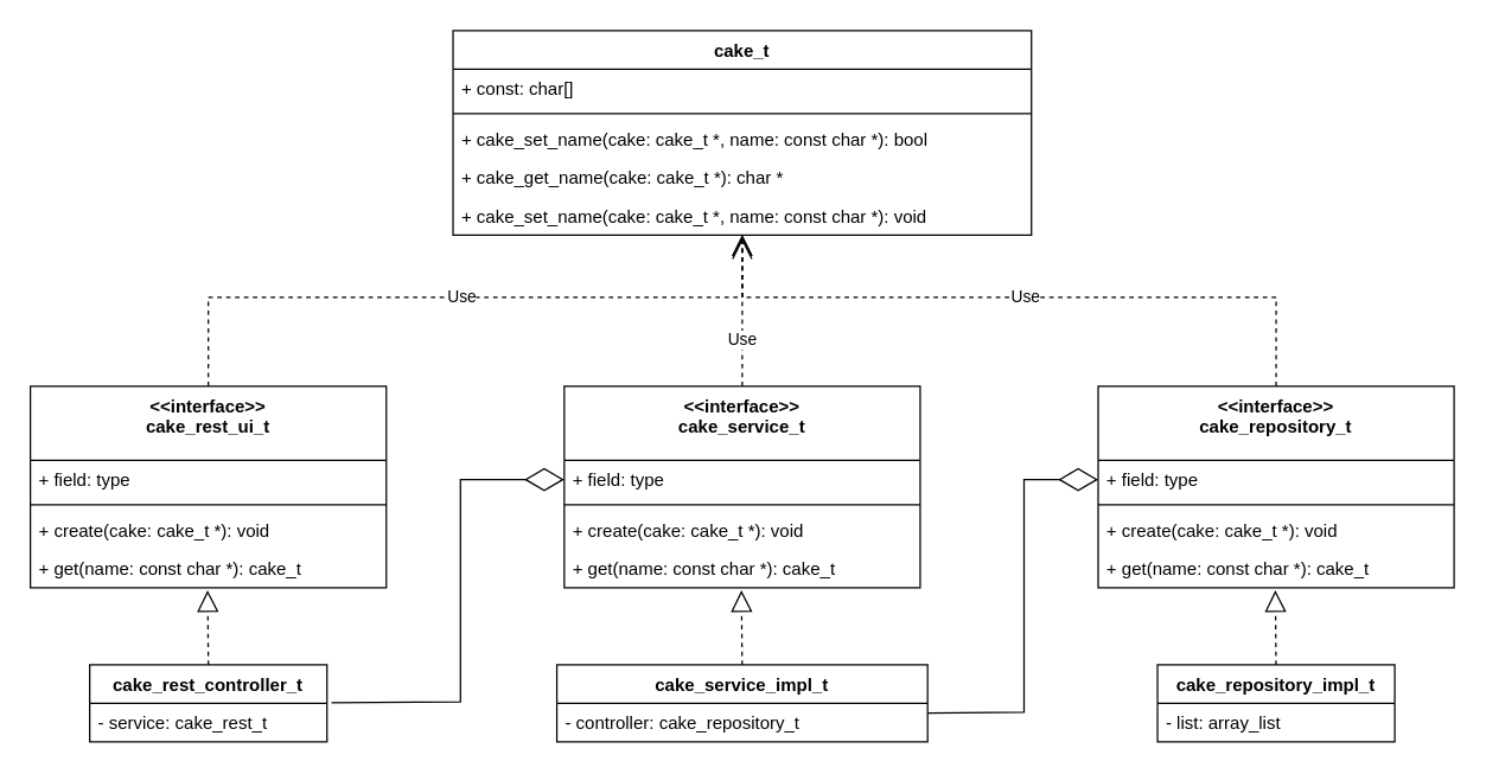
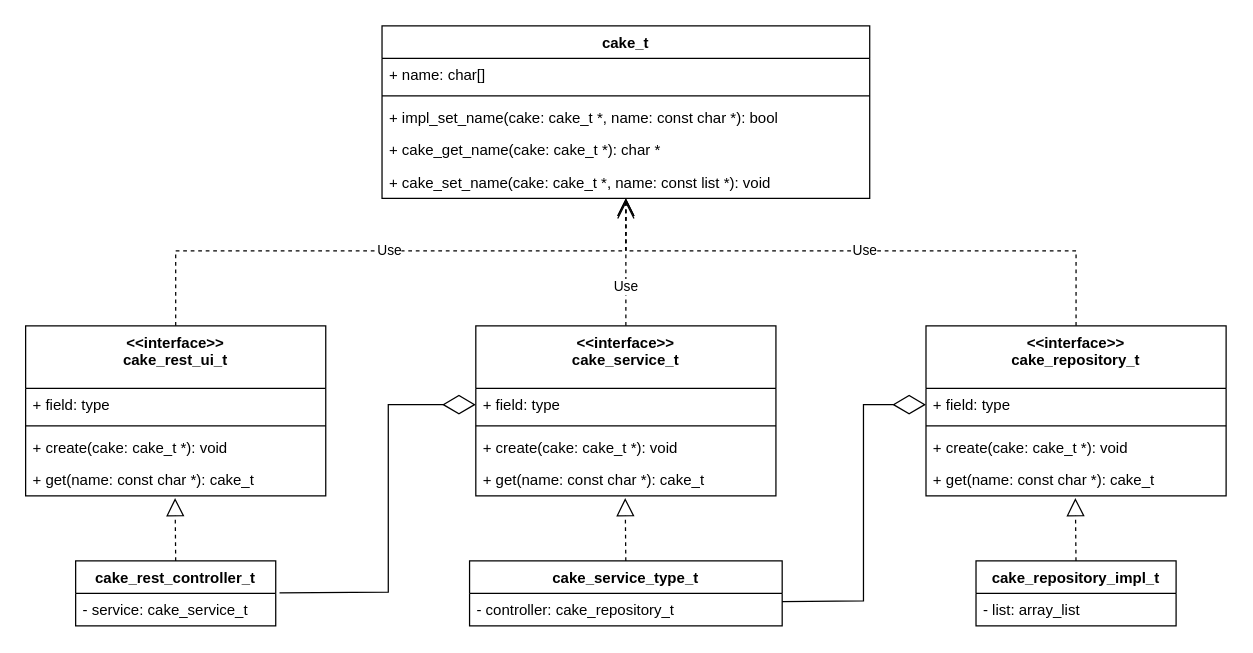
- <mxCell id="3" value="+ const: char[]" style="text;strokeColor=none;fillColor=none;align=left;verticalAlign=top;spacingLeft=4;spacingRight=4;overflow=hidden;rotatable=0;points=[[0,0.5],[1,0.5]];portConstraint=eastwest;" parent="2" vertex="1"><mxGeometry y="26" width="390" height="26" as="geometry" /></mxCell>
+ <mxCell id="3" value="+ name: char[]" style="text;strokeColor=none;fillColor=none;align=left;verticalAlign=top;spacingLeft=4;spacingRight=4;overflow=hidden;rotatable=0;points=[[0,0.5],[1,0.5]];portConstraint=eastwest;" parent="2" vertex="1"><mxGeometry y="26" width="390" height="26" as="geometry" /></mxCell>
- <mxCell id="5" value="+ cake_set_name(cake: cake_t *, name: const char *): bool" style="text;strokeColor=none;fillColor=none;align=left;verticalAlign=top;spacingLeft=4;spacingRight=4;overflow=hidden;rotatable=0;points=[[0,0.5],[1,0.5]];portConstraint=eastwest;" parent="2" vertex="1"><mxGeometry y="60" width="390" height="26" as="geometry" /></mxCell>
+ <mxCell id="5" value="+ impl_set_name(cake: cake_t *, name: const char *): bool" style="text;strokeColor=none;fillColor=none;align=left;verticalAlign=top;spacingLeft=4;spacingRight=4;overflow=hidden;rotatable=0;points=[[0,0.5],[1,0.5]];portConstraint=eastwest;" parent="2" vertex="1"><mxGeometry y="60" width="390" height="26" as="geometry" /></mxCell>
- <mxCell id="7" value="+ cake_set_name(cake: cake_t *, name: const char *): void" style="text;strokeColor=none;fillColor=none;align=left;verticalAlign=top;spacingLeft=4;spacingRight=4;overflow=hidden;rotatable=0;points=[[0,0.5],[1,0.5]];portConstraint=eastwest;" parent="2" vertex="1"><mxGeometry y="112" width="390" height="26" as="geometry" /></mxCell>
+ <mxCell id="7" value="+ cake_set_name(cake: cake_t *, name: const list *): void" style="text;strokeColor=none;fillColor=none;align=left;verticalAlign=top;spacingLeft=4;spacingRight=4;overflow=hidden;rotatable=0;points=[[0,0.5],[1,0.5]];portConstraint=eastwest;" parent="2" vertex="1"><mxGeometry y="112" width="390" height="26" as="geometry" /></mxCell>
- <mxCell id="27" value="cake_service_impl_t" style="swimlane;fontStyle=1;align=center;verticalAlign=top;childLayout=stackLayout;horizontal=1;startSize=26;horizontalStack=0;resizeParent=1;resizeParentMax=0;resizeLast=0;collapsible=1;marginBottom=0;" parent="1" vertex="1"><mxGeometry x="375" y="448" width="250" height="52" as="geometry" /></mxCell>
+ <mxCell id="27" value="cake_service_type_t" style="swimlane;fontStyle=1;align=center;verticalAlign=top;childLayout=stackLayout;horizontal=1;startSize=26;horizontalStack=0;resizeParent=1;resizeParentMax=0;resizeLast=0;collapsible=1;marginBottom=0;" parent="1" vertex="1"><mxGeometry x="375" y="448" width="250" height="52" as="geometry" /></mxCell>
- <mxCell id="26" value="- service: cake_rest_t" style="text;strokeColor=none;fillColor=none;align=left;verticalAlign=top;spacingLeft=4;spacingRight=4;overflow=hidden;rotatable=0;points=[[0,0.5],[1,0.5]];portConstraint=eastwest;" parent="25" vertex="1"><mxGeometry y="26" width="160" height="26" as="geometry" /></mxCell>
+ <mxCell id="26" value="- service: cake_service_t" style="text;strokeColor=none;fillColor=none;align=left;verticalAlign=top;spacingLeft=4;spacingRight=4;overflow=hidden;rotatable=0;points=[[0,0.5],[1,0.5]];portConstraint=eastwest;" parent="25" vertex="1"><mxGeometry y="26" width="160" height="26" as="geometry" /></mxCell>
